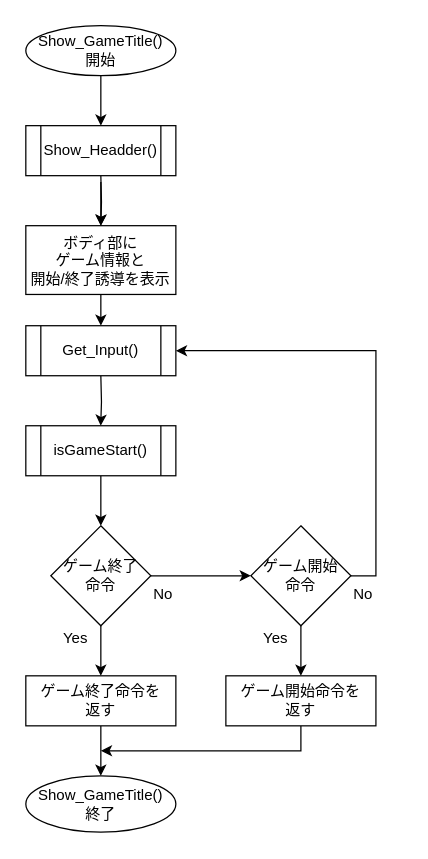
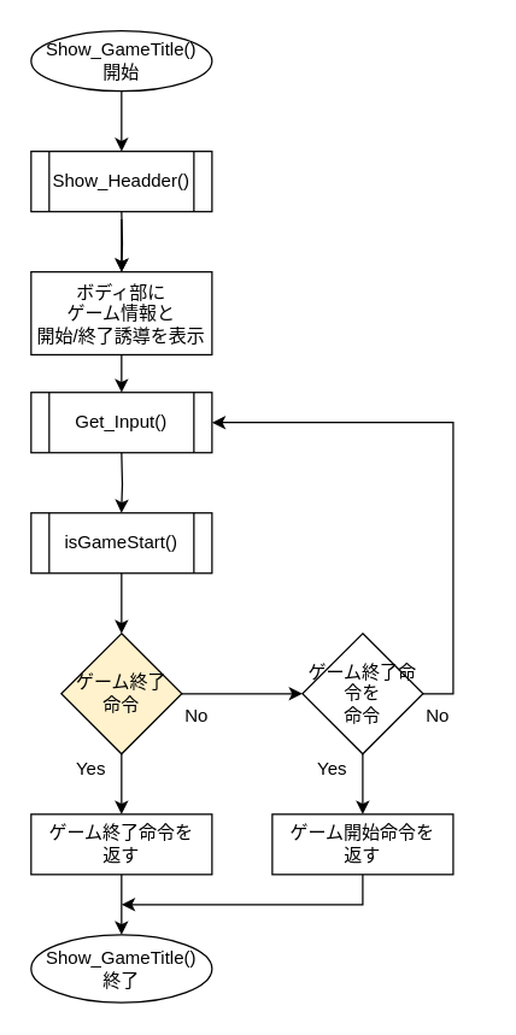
- <mxCell id="19" value="ゲーム終了&lt;div&gt;命令&lt;/div&gt;" style="rhombus;whiteSpace=wrap;html=1;" parent="1" vertex="1"><mxGeometry x="40" y="420" width="80" height="80" as="geometry" /></mxCell>
+ <mxCell id="19" value="ゲーム終了&lt;div&gt;命令&lt;/div&gt;" style="rhombus;whiteSpace=wrap;html=1;fillColor=#fff2cc;" parent="1" vertex="1"><mxGeometry x="40" y="420" width="80" height="80" as="geometry" /></mxCell>
- <mxCell id="22" value="ゲーム開始&lt;div&gt;命令&lt;/div&gt;" style="rhombus;whiteSpace=wrap;html=1;" parent="1" vertex="1"><mxGeometry x="200" y="420" width="80" height="80" as="geometry" /></mxCell>
+ <mxCell id="22" value="ゲーム終了命令を&lt;div&gt;命令&lt;/div&gt;" style="rhombus;whiteSpace=wrap;html=1;" parent="1" vertex="1"><mxGeometry x="200" y="420" width="80" height="80" as="geometry" /></mxCell>
